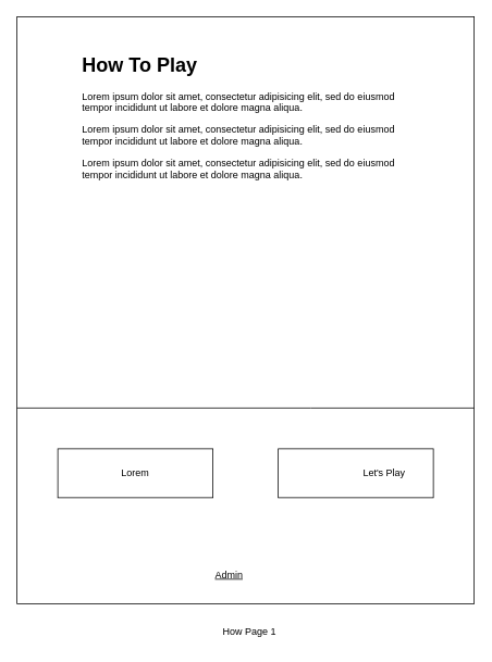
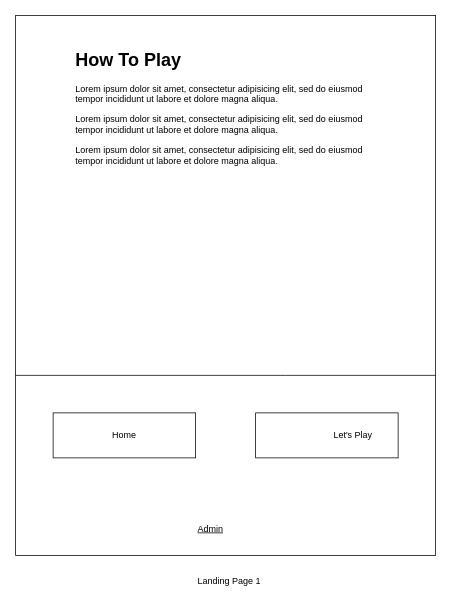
- <mxCell id="8" value="Lorem" style="text;html=1;strokeColor=none;fillColor=none;align=center;verticalAlign=middle;whiteSpace=wrap;rounded=0;" parent="1" vertex="1"><mxGeometry x="135" y="565" width="60" height="30" as="geometry" /></mxCell>
+ <mxCell id="8" value="Home" style="text;html=1;strokeColor=none;fillColor=none;align=center;verticalAlign=middle;whiteSpace=wrap;rounded=0;" parent="1" vertex="1"><mxGeometry x="135" y="565" width="60" height="30" as="geometry" /></mxCell>
- <mxCell id="10" value="How Page 1" style="text;html=1;strokeColor=none;fillColor=none;align=center;verticalAlign=middle;whiteSpace=wrap;rounded=0;" vertex="1" parent="1"><mxGeometry x="240" y="760" width="130" height="30" as="geometry" /></mxCell>
+ <mxCell id="10" value="Landing Page 1" style="text;html=1;strokeColor=none;fillColor=none;align=center;verticalAlign=middle;whiteSpace=wrap;rounded=0;" vertex="1" parent="1"><mxGeometry x="240" y="760" width="130" height="30" as="geometry" /></mxCell>
